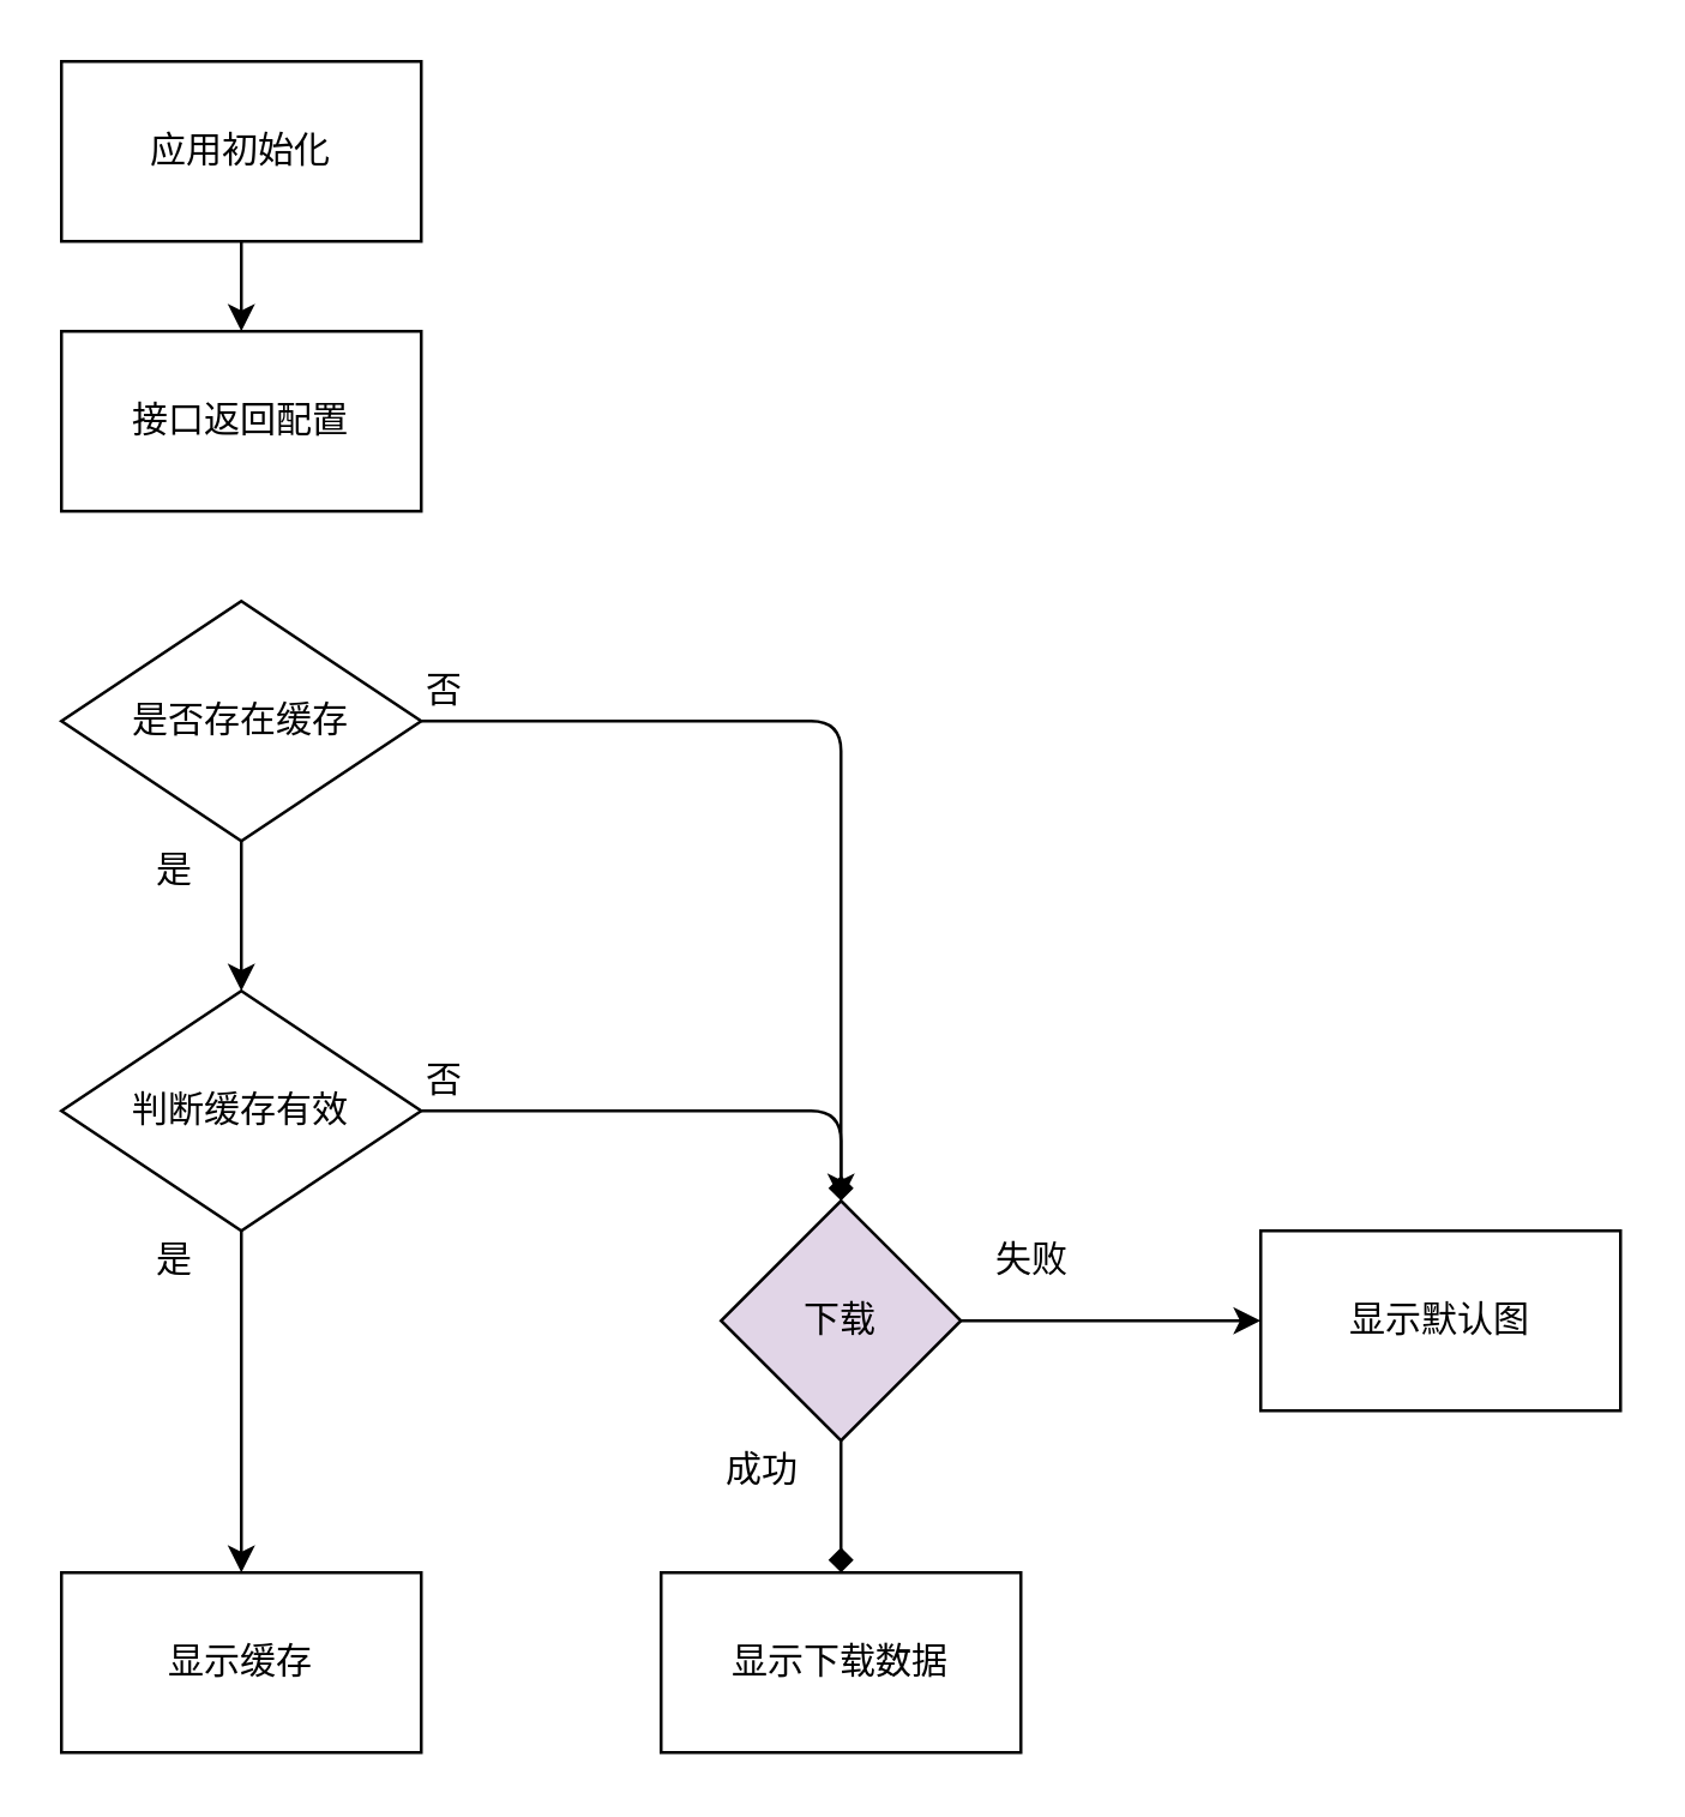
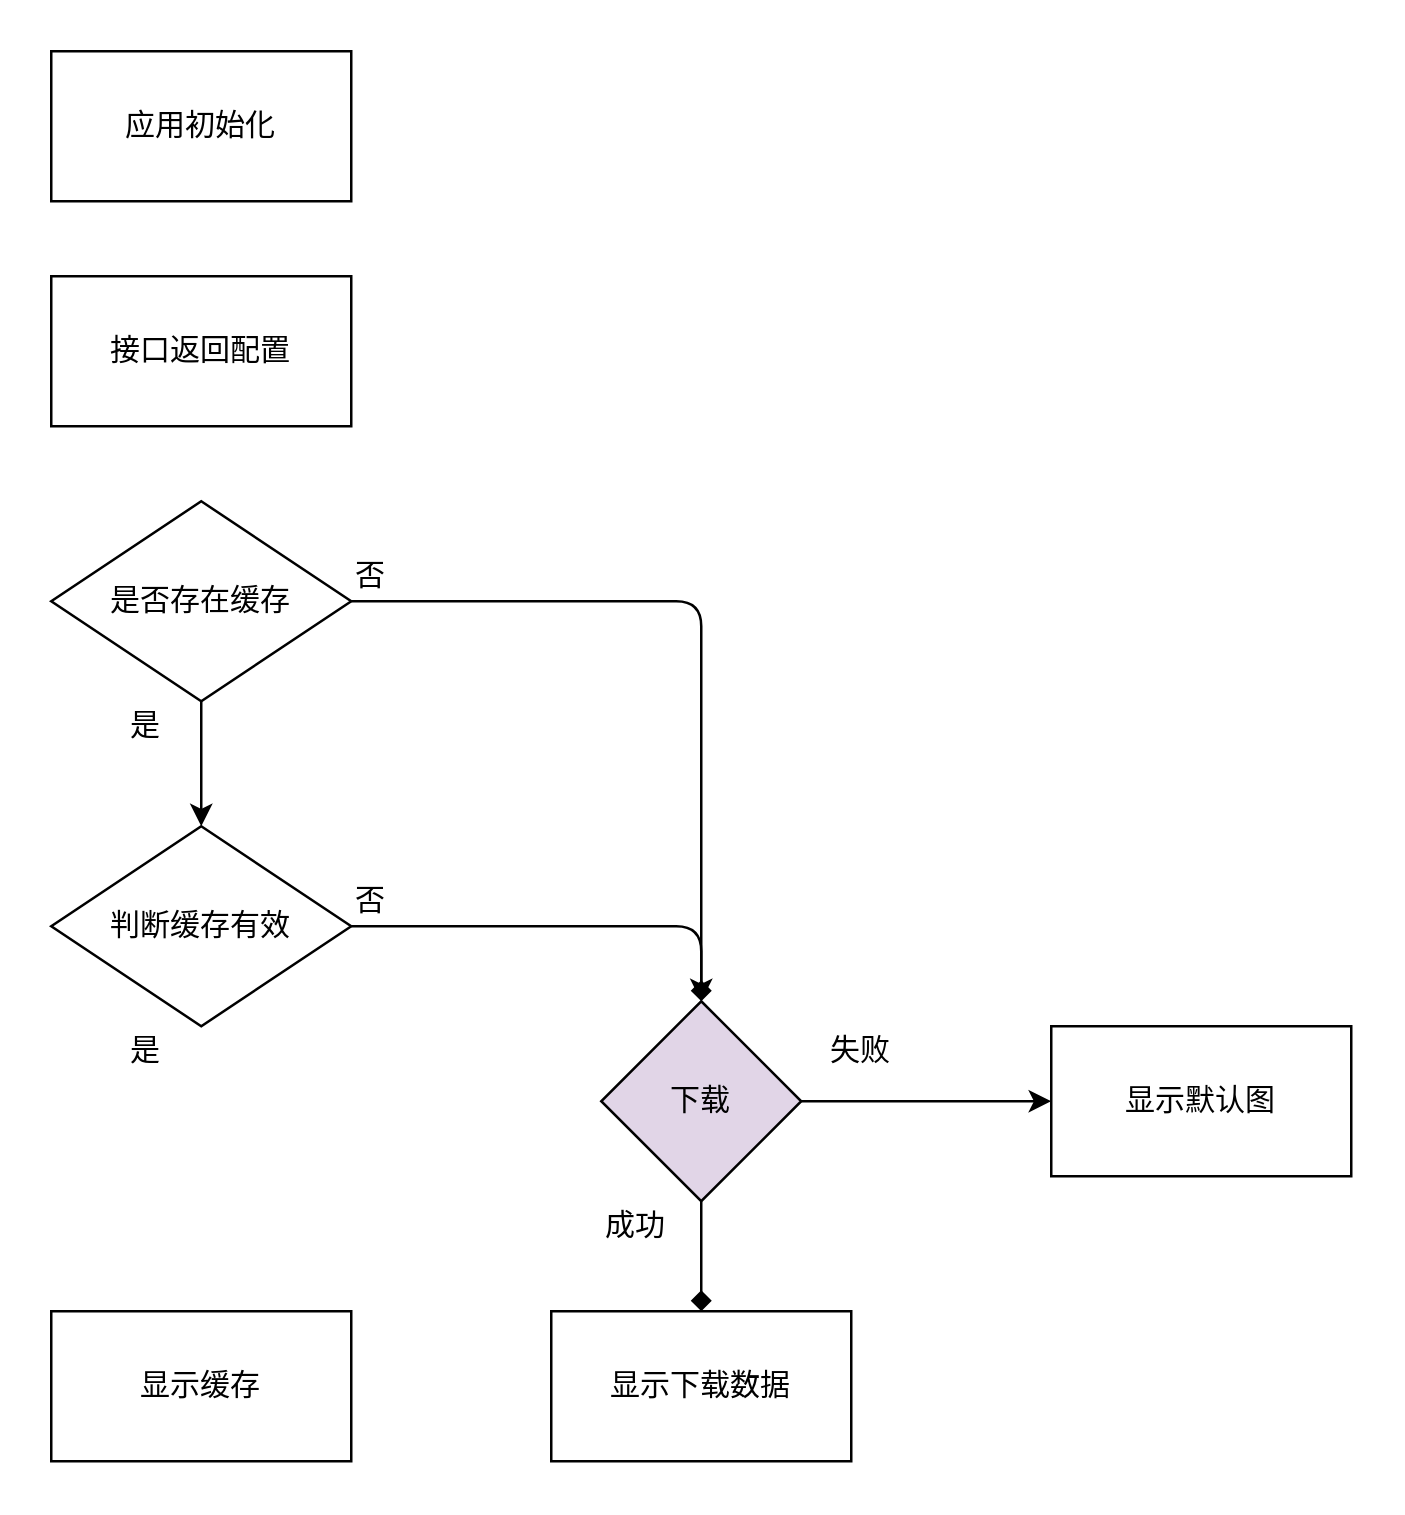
- <mxCell id="4" value="" style="endArrow=classic;html=1;exitX=0.5;exitY=1;exitDx=0;exitDy=0;entryX=0.5;entryY=0;entryDx=0;entryDy=0;" parent="1" source="2" target="9" edge="1"><mxGeometry width="50" height="50" relative="1" as="geometry"><mxPoint x="20" y="350" as="sourcePoint" /><mxPoint x="80" y="130" as="targetPoint" /></mxGeometry></mxCell>
- <mxCell id="12" value="" style="endArrow=classic;html=1;exitX=0.5;exitY=1;exitDx=0;exitDy=0;entryX=0.5;entryY=0;entryDx=0;entryDy=0;" edge="1" parent="1" source="10" target="13"><mxGeometry width="50" height="50" relative="1" as="geometry"><mxPoint x="90" y="290" as="sourcePoint" /><mxPoint x="80" y="500" as="targetPoint" /></mxGeometry></mxCell>
